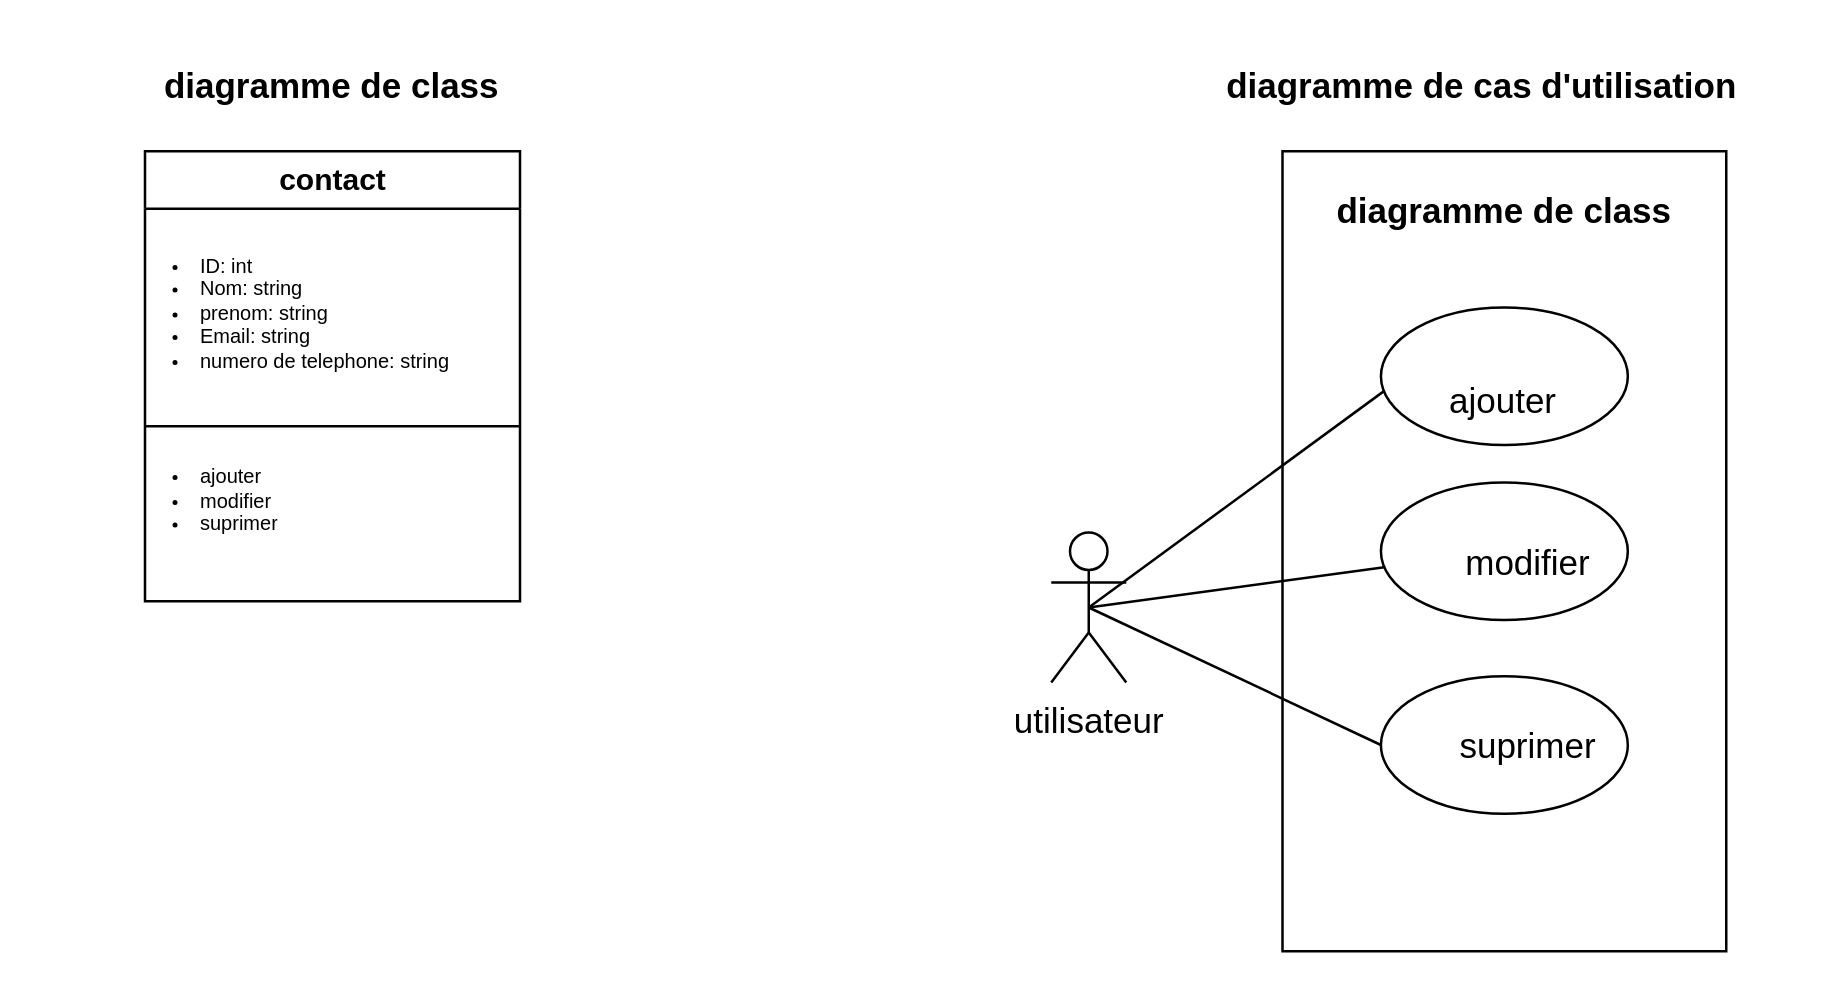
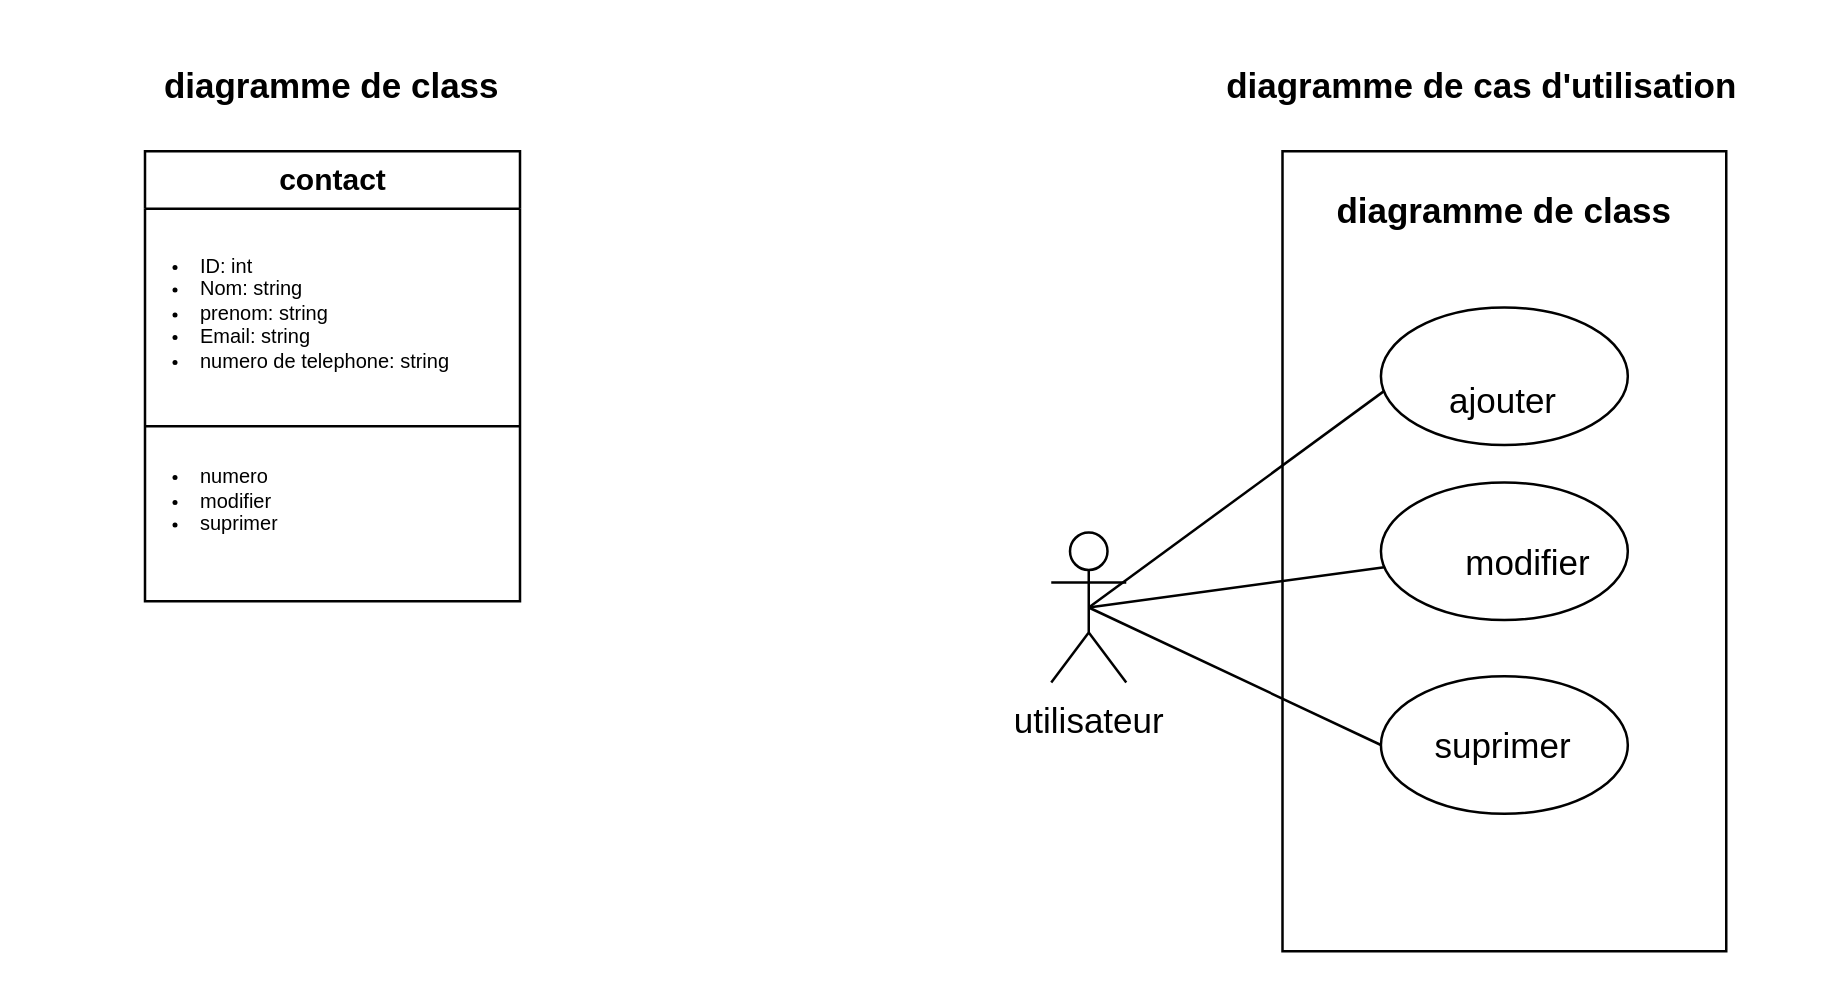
- <mxCell id="6" value="&lt;ul style=&quot;font-size: 8px;&quot;&gt;&lt;li&gt;ajouter&amp;nbsp;&lt;/li&gt;&lt;li&gt;modifier&lt;/li&gt;&lt;li&gt;suprimer&lt;/li&gt;&lt;/ul&gt;" style="text;strokeColor=none;fillColor=none;html=1;whiteSpace=wrap;verticalAlign=middle;overflow=hidden;" vertex="1" parent="2"><mxGeometry x="-20" y="110" width="150" height="60" as="geometry" /></mxCell>
+ <mxCell id="6" value="&lt;ul style=&quot;font-size: 8px;&quot;&gt;&lt;li&gt;numero&amp;nbsp;&lt;/li&gt;&lt;li&gt;modifier&lt;/li&gt;&lt;li&gt;suprimer&lt;/li&gt;&lt;/ul&gt;" style="text;strokeColor=none;fillColor=none;html=1;whiteSpace=wrap;verticalAlign=middle;overflow=hidden;" vertex="1" parent="2"><mxGeometry x="-20" y="110" width="150" height="60" as="geometry" /></mxCell>
- <mxCell id="20" value="suprimer" style="text;html=1;strokeColor=none;fillColor=none;align=center;verticalAlign=middle;whiteSpace=wrap;rounded=0;fontSize=14;" vertex="1" parent="1"><mxGeometry x="581.26" y="282.5" width="60" height="30" as="geometry" /></mxCell>
+ <mxCell id="20" value="suprimer" style="text;html=1;strokeColor=none;fillColor=none;align=center;verticalAlign=middle;whiteSpace=wrap;rounded=0;fontSize=14;" vertex="1" parent="1"><mxGeometry x="571.26" y="282.5" width="60" height="30" as="geometry" /></mxCell>
